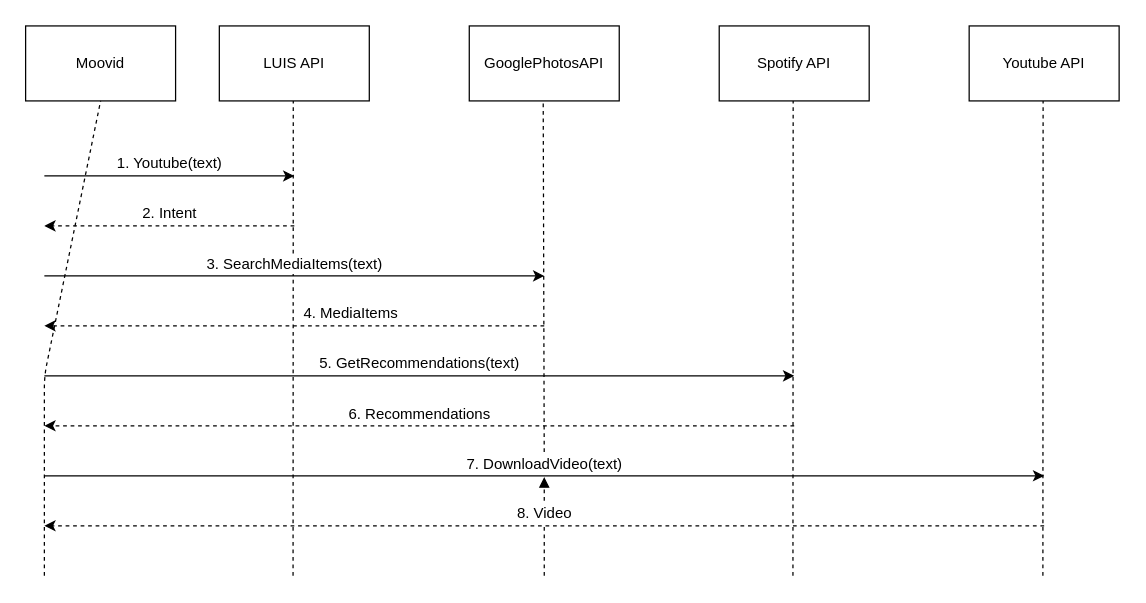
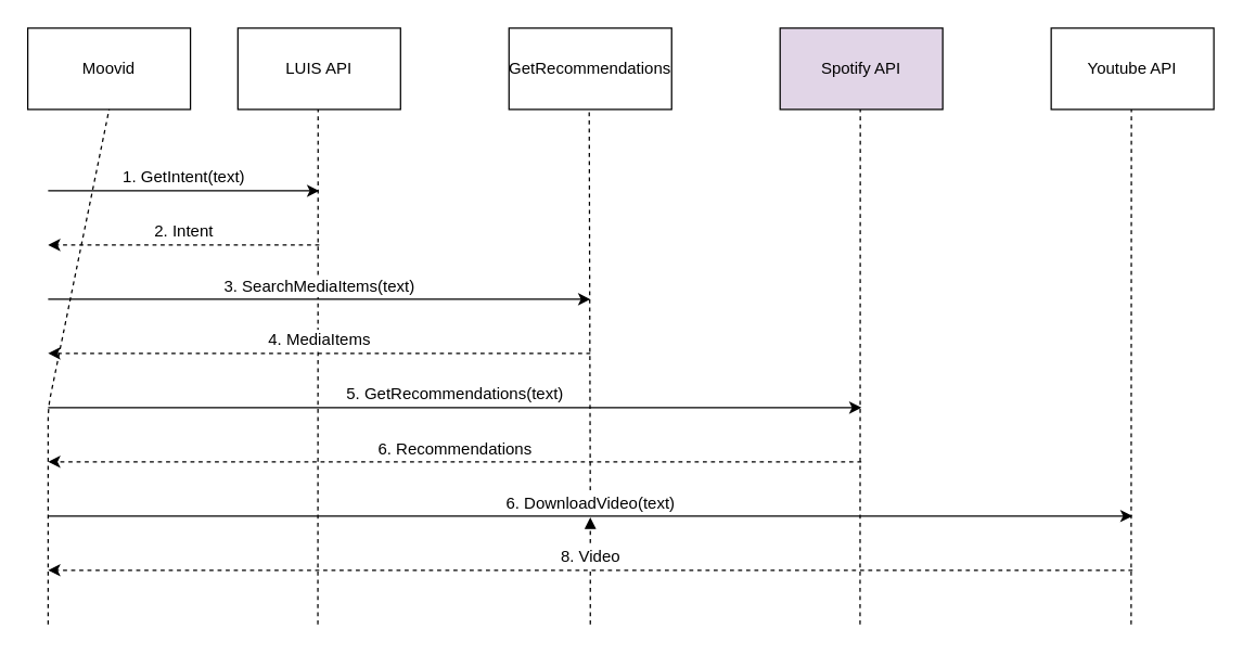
- <mxCell id="4" value="GooglePhotosAPI" style="rounded=0;whiteSpace=wrap;html=1;" vertex="1" parent="1"><mxGeometry x="375" y="20" width="120" height="60" as="geometry" /></mxCell>
+ <mxCell id="4" value="GetRecommendations" style="rounded=0;whiteSpace=wrap;html=1;" vertex="1" parent="1"><mxGeometry x="375" y="20" width="120" height="60" as="geometry" /></mxCell>
- <mxCell id="5" value="Spotify API" style="rounded=0;whiteSpace=wrap;html=1;" vertex="1" parent="1"><mxGeometry x="575" y="20" width="120" height="60" as="geometry" /></mxCell>
+ <mxCell id="5" value="Spotify API" style="rounded=0;whiteSpace=wrap;html=1;fillColor=#e1d5e7;" vertex="1" parent="1"><mxGeometry x="575" y="20" width="120" height="60" as="geometry" /></mxCell>
- <mxCell id="20" value="1. Youtube(text)" style="text;html=1;align=center;verticalAlign=middle;resizable=0;points=[];autosize=1;" vertex="1" parent="1"><mxGeometry x="85" y="120" width="100" height="20" as="geometry" /></mxCell>
+ <mxCell id="20" value="1. GetIntent(text)" style="text;html=1;align=center;verticalAlign=middle;resizable=0;points=[];autosize=1;" vertex="1" parent="1"><mxGeometry x="85" y="120" width="100" height="20" as="geometry" /></mxCell>
- <mxCell id="23" value="4. MediaItems" style="text;html=1;align=center;verticalAlign=middle;resizable=0;points=[];autosize=1;labelBackgroundColor=#ffffff;" vertex="1" parent="1"><mxGeometry x="235" y="240" width="90" height="20" as="geometry" /></mxCell>
+ <mxCell id="23" value="4. MediaItems" style="text;html=1;align=center;verticalAlign=middle;resizable=0;points=[];autosize=1;labelBackgroundColor=#ffffff;" vertex="1" parent="1"><mxGeometry x="190" y="240" width="90" height="20" as="geometry" /></mxCell>
- <mxCell id="26" value="7. DownloadVideo(text)" style="text;html=1;align=center;verticalAlign=middle;resizable=0;points=[];autosize=1;labelBackgroundColor=#ffffff;" vertex="1" parent="1"><mxGeometry x="365" y="361" width="140" height="20" as="geometry" /></mxCell>
+ <mxCell id="26" value="6. DownloadVideo(text)" style="text;html=1;align=center;verticalAlign=middle;resizable=0;points=[];autosize=1;labelBackgroundColor=#ffffff;" vertex="1" parent="1"><mxGeometry x="365" y="361" width="140" height="20" as="geometry" /></mxCell>
